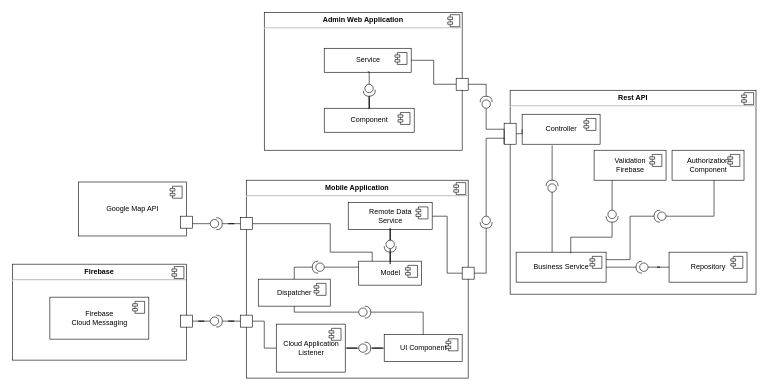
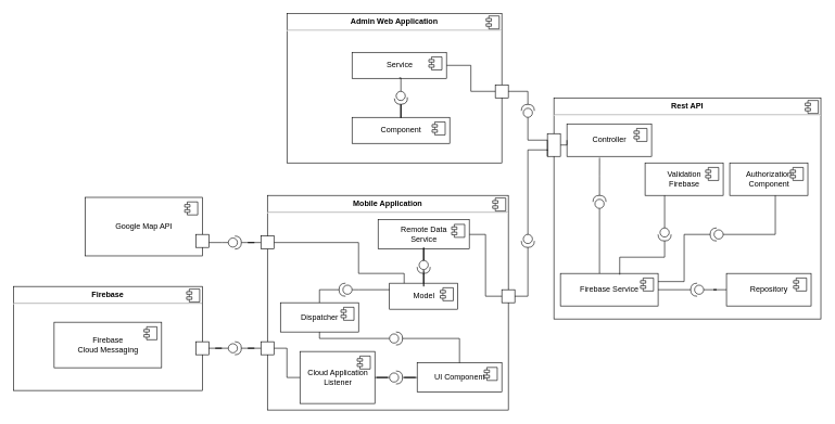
- <mxCell id="12" value="Business Service" style="html=1;dropTarget=0;" vertex="1" parent="1"><mxGeometry x="860" y="420" width="150" height="50" as="geometry" /></mxCell>
+ <mxCell id="12" value="Firebase Service" style="html=1;dropTarget=0;" vertex="1" parent="1"><mxGeometry x="860" y="420" width="150" height="50" as="geometry" /></mxCell>
